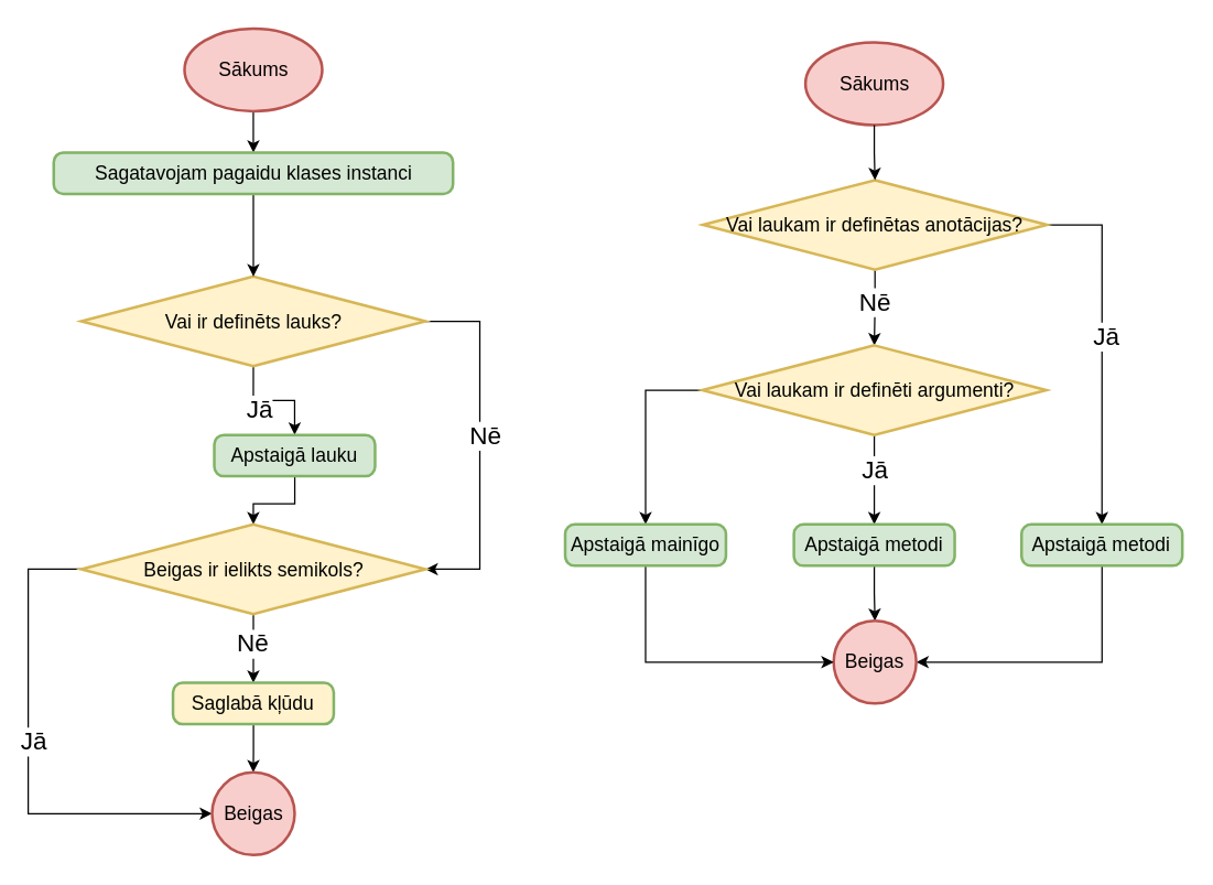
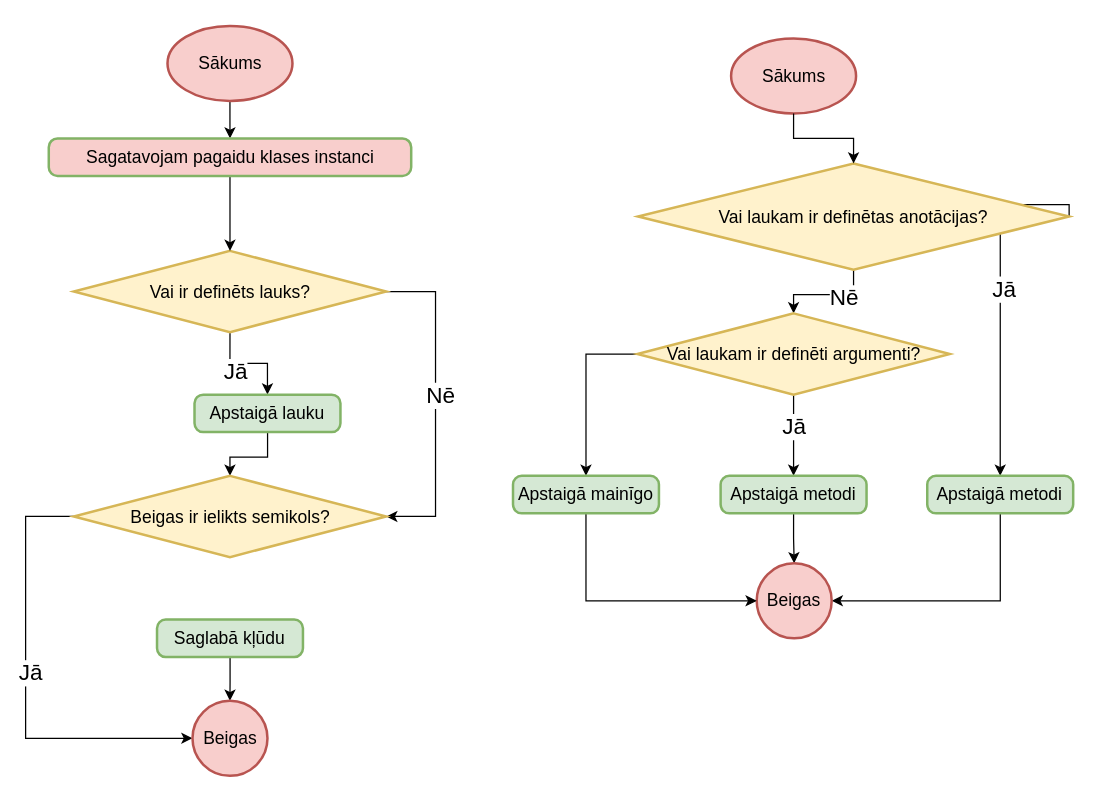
- <mxCell id="10" value="Sagatavojam pagaidu klases instanci" style="rounded=1;whiteSpace=wrap;html=1;absoluteArcSize=1;arcSize=14;strokeWidth=2;fontSize=14;fillColor=#d5e8d4;strokeColor=#82b366;" parent="1" vertex="1"><mxGeometry x="38.53" y="110" width="290" height="30" as="geometry" /></mxCell>
+ <mxCell id="10" value="Sagatavojam pagaidu klases instanci" style="rounded=1;whiteSpace=wrap;html=1;absoluteArcSize=1;arcSize=14;strokeWidth=2;fontSize=14;fillColor=#f8cecc;strokeColor=#82b366;" parent="1" vertex="1"><mxGeometry x="38.53" y="110" width="290" height="30" as="geometry" /></mxCell>
- <mxCell id="26" value="Vai laukam ir definētas anotācijas?" style="strokeWidth=2;html=1;shape=mxgraph.flowchart.decision;whiteSpace=wrap;fontSize=14;fillColor=#fff2cc;strokeColor=#d6b656;" parent="1" vertex="1"><mxGeometry x="510" y="130" width="250" height="65" as="geometry" /></mxCell>
+ <mxCell id="26" value="Vai laukam ir definētas anotācijas?" style="strokeWidth=2;html=1;shape=mxgraph.flowchart.decision;whiteSpace=wrap;fontSize=14;fillColor=#fff2cc;strokeColor=#d6b656;" parent="1" vertex="1"><mxGeometry x="510" y="130" width="345" height="85" as="geometry" /></mxCell>
- <mxCell id="15" style="edgeStyle=orthogonalEdgeStyle;rounded=0;orthogonalLoop=1;jettySize=auto;html=1;entryX=0.5;entryY=0;entryDx=0;entryDy=0;exitX=0.5;exitY=1;exitDx=0;exitDy=0;exitPerimeter=0;" parent="1" source="17" target="19" edge="1"><mxGeometry relative="1" as="geometry"><mxPoint x="183.535" y="500" as="targetPoint" /></mxGeometry></mxCell>
- <mxCell id="16" value="&lt;font style=&quot;font-size: 18px&quot;&gt;Nē&lt;/font&gt;" style="edgeLabel;html=1;align=center;verticalAlign=middle;resizable=0;points=[];" parent="15" vertex="1" connectable="0"><mxGeometry x="-0.307" y="-2" relative="1" as="geometry"><mxPoint x="1" y="4" as="offset" /></mxGeometry></mxCell>
- <mxCell id="19" value="Saglabā kļūdu" style="rounded=1;whiteSpace=wrap;html=1;absoluteArcSize=1;arcSize=14;strokeWidth=2;fontSize=14;fillColor=#fff2cc;strokeColor=#82b366;" parent="1" vertex="1"><mxGeometry x="125.15" y="495" width="116.77" height="30" as="geometry" /></mxCell>
+ <mxCell id="19" value="Saglabā kļūdu" style="rounded=1;whiteSpace=wrap;html=1;absoluteArcSize=1;arcSize=14;strokeWidth=2;fontSize=14;fillColor=#d5e8d4;strokeColor=#82b366;" parent="1" vertex="1"><mxGeometry x="125.15" y="495" width="116.77" height="30" as="geometry" /></mxCell>
